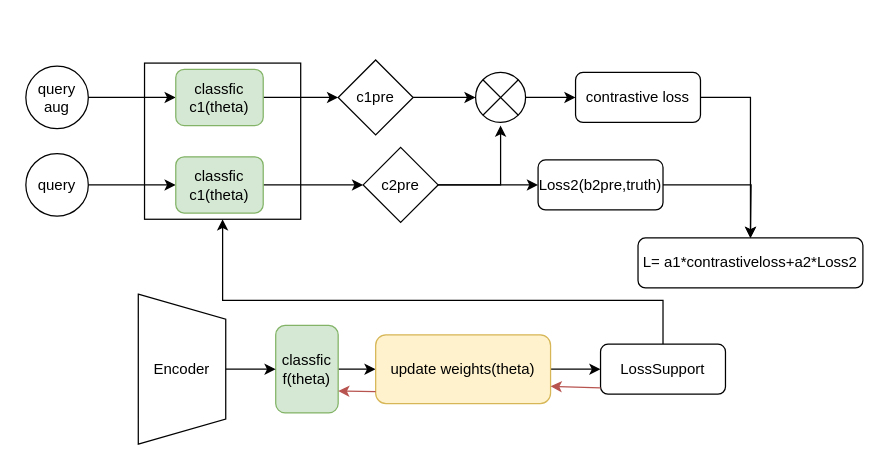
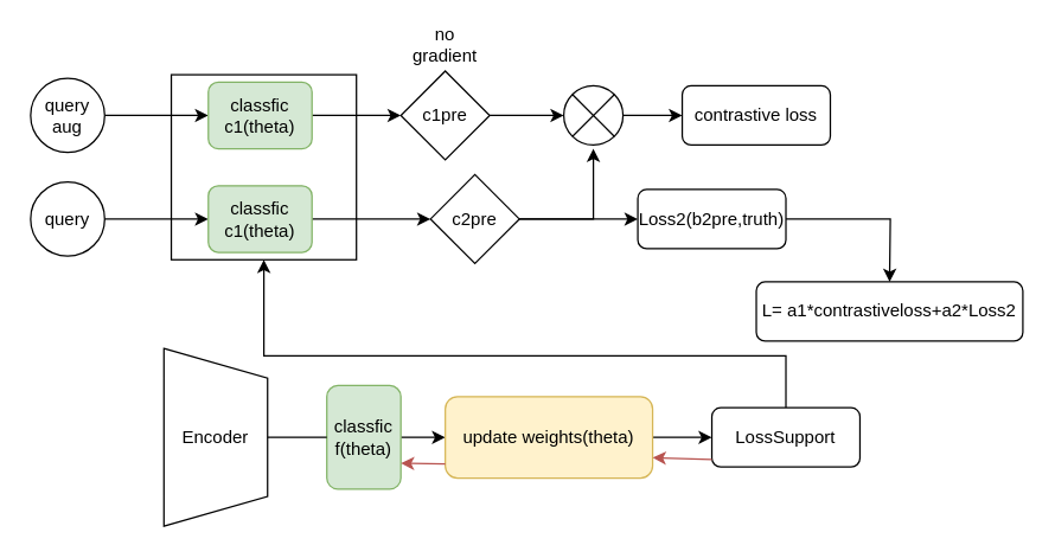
+ <mxCell id="31" value="no gradient" style="text;html=1;strokeColor=none;fillColor=none;align=center;verticalAlign=middle;whiteSpace=wrap;rounded=0;" vertex="1" parent="1"><mxGeometry x="280" y="20" width="40" height="20" as="geometry" /></mxCell>
- <mxCell id="20" style="edgeStyle=orthogonalEdgeStyle;rounded=0;orthogonalLoop=1;jettySize=auto;html=1;exitX=1;exitY=0.5;exitDx=0;exitDy=0;" edge="1" parent="1" source="21" target="26"><mxGeometry relative="1" as="geometry" /></mxCell>
- <mxCell id="11" value="" style="edgeStyle=orthogonalEdgeStyle;rounded=0;orthogonalLoop=1;jettySize=auto;html=1;" edge="1" parent="1" source="12" target="4"><mxGeometry relative="1" as="geometry" /></mxCell>
+ <mxCell id="11" value="" style="edgeStyle=orthogonalEdgeStyle;rounded=0;orthogonalLoop=1;jettySize=auto;html=1;endArrow=none;" edge="1" parent="1" source="12" target="4"><mxGeometry relative="1" as="geometry" /></mxCell>
